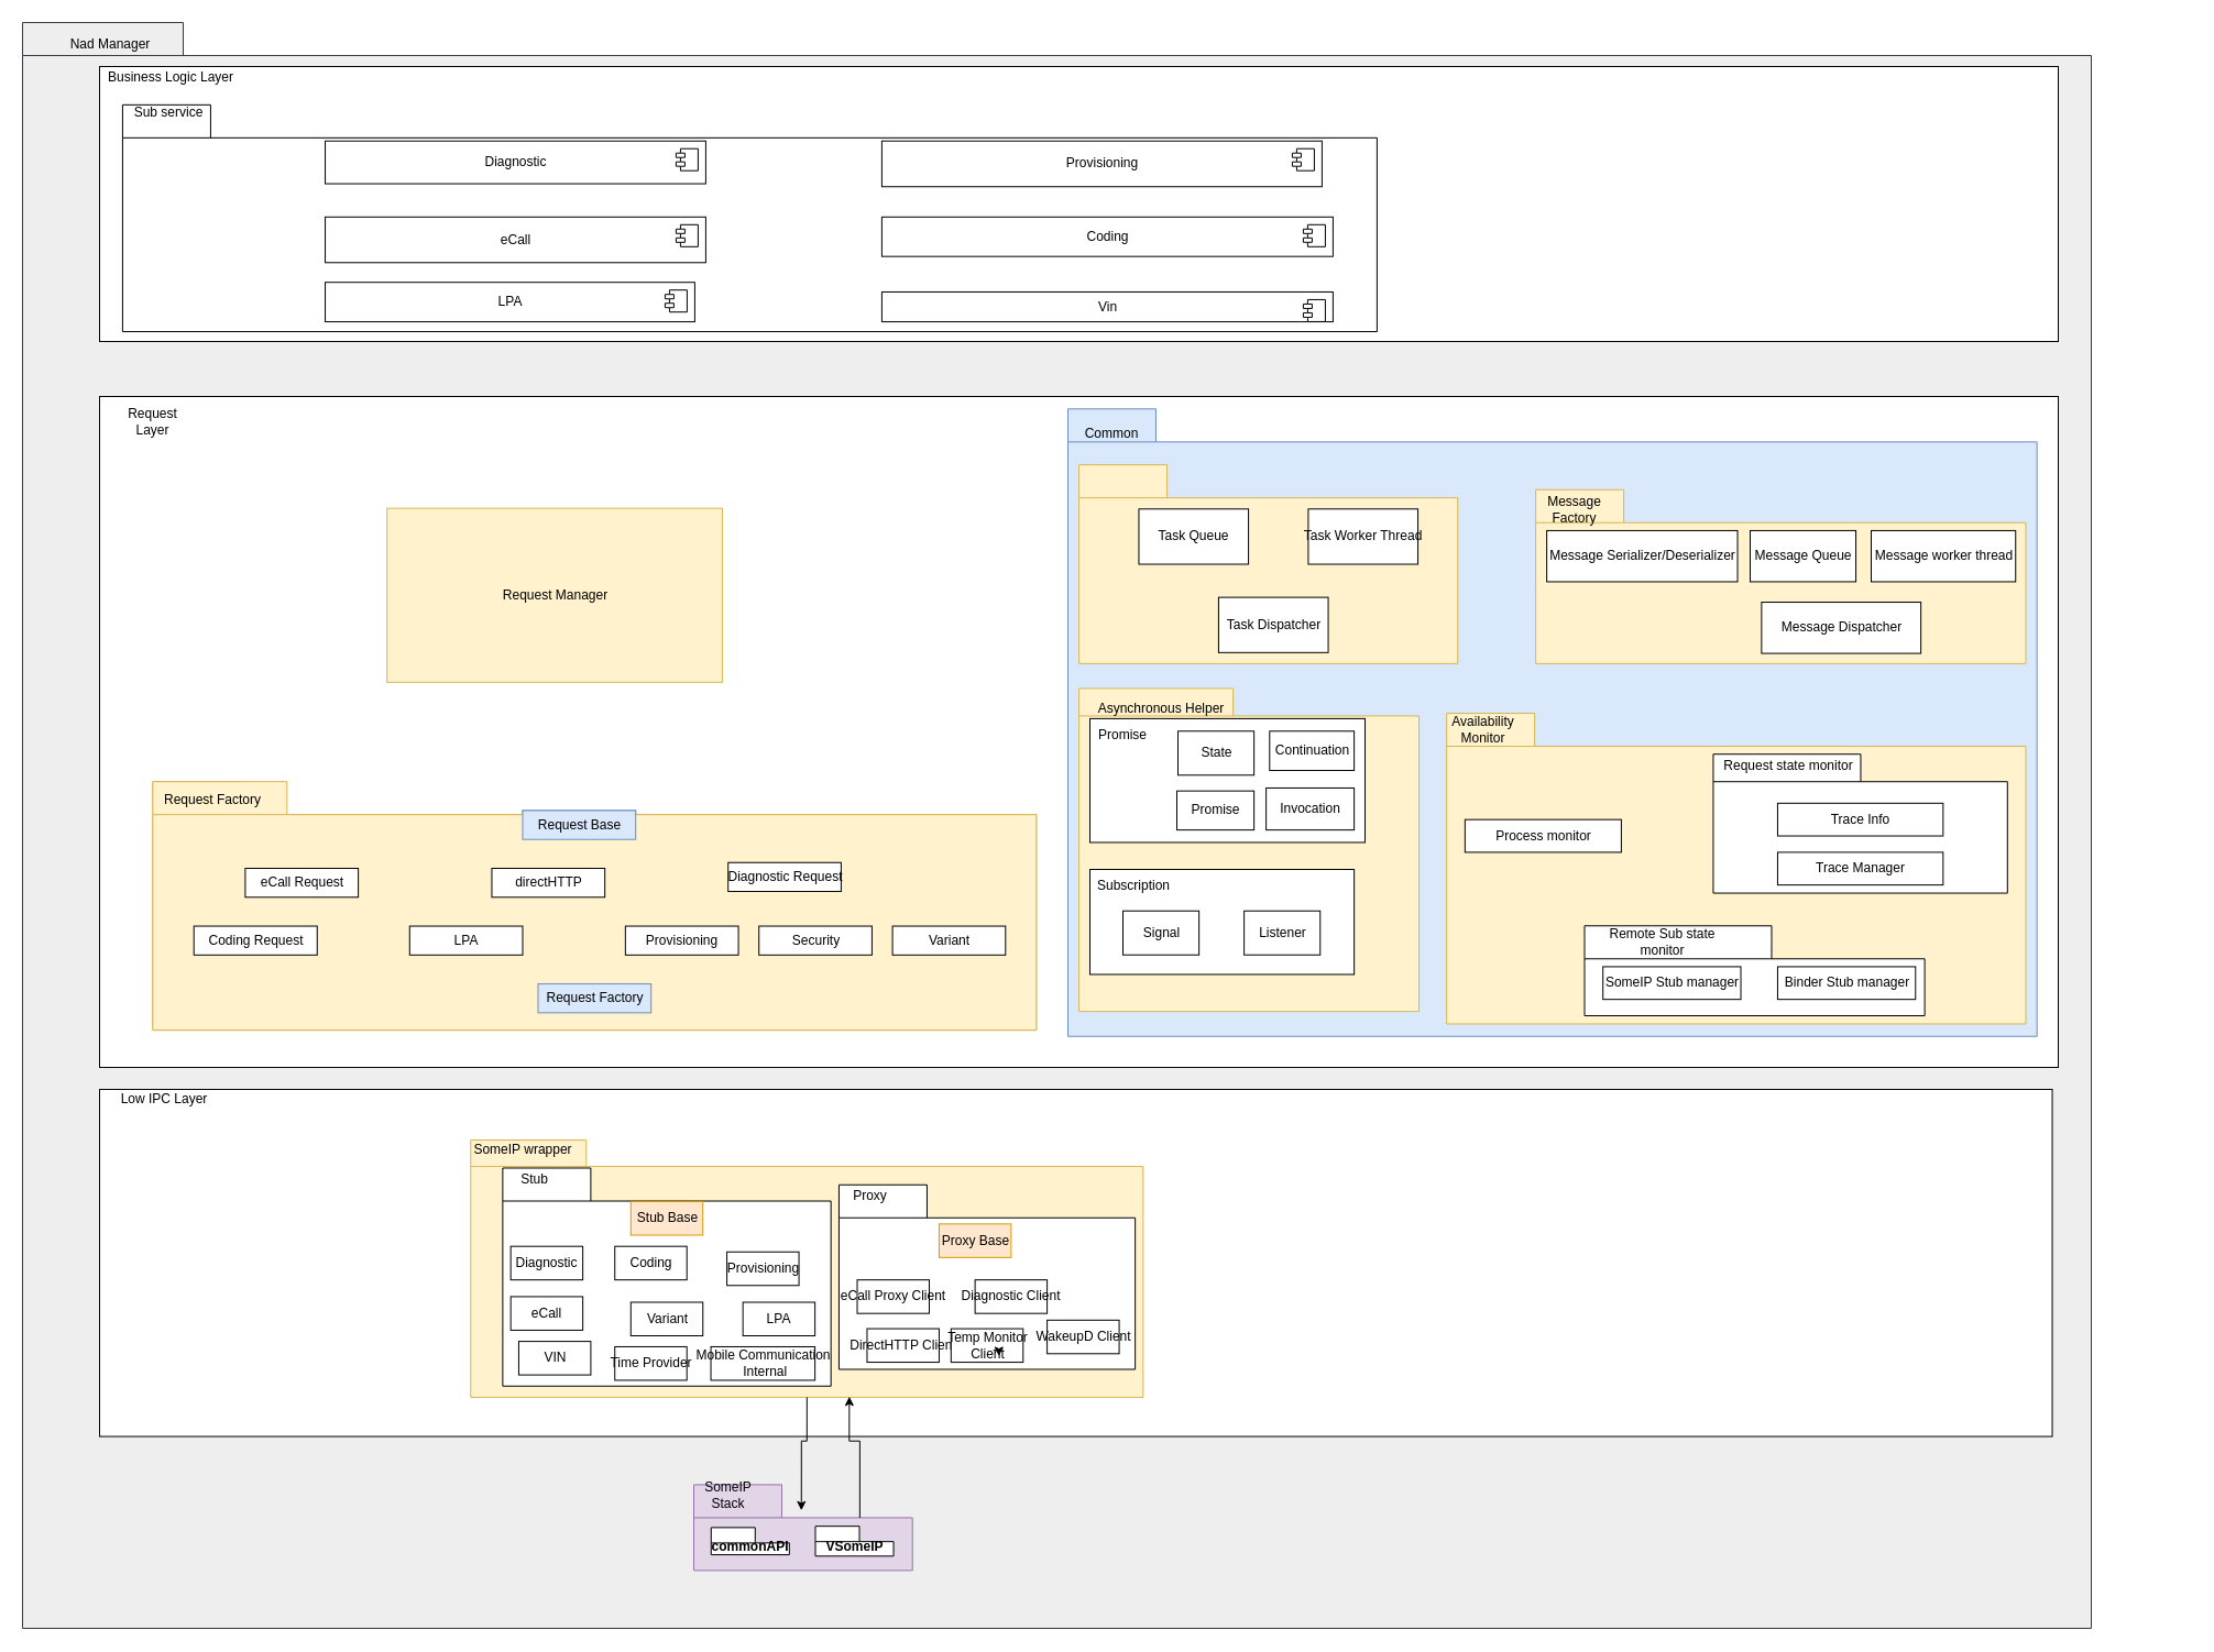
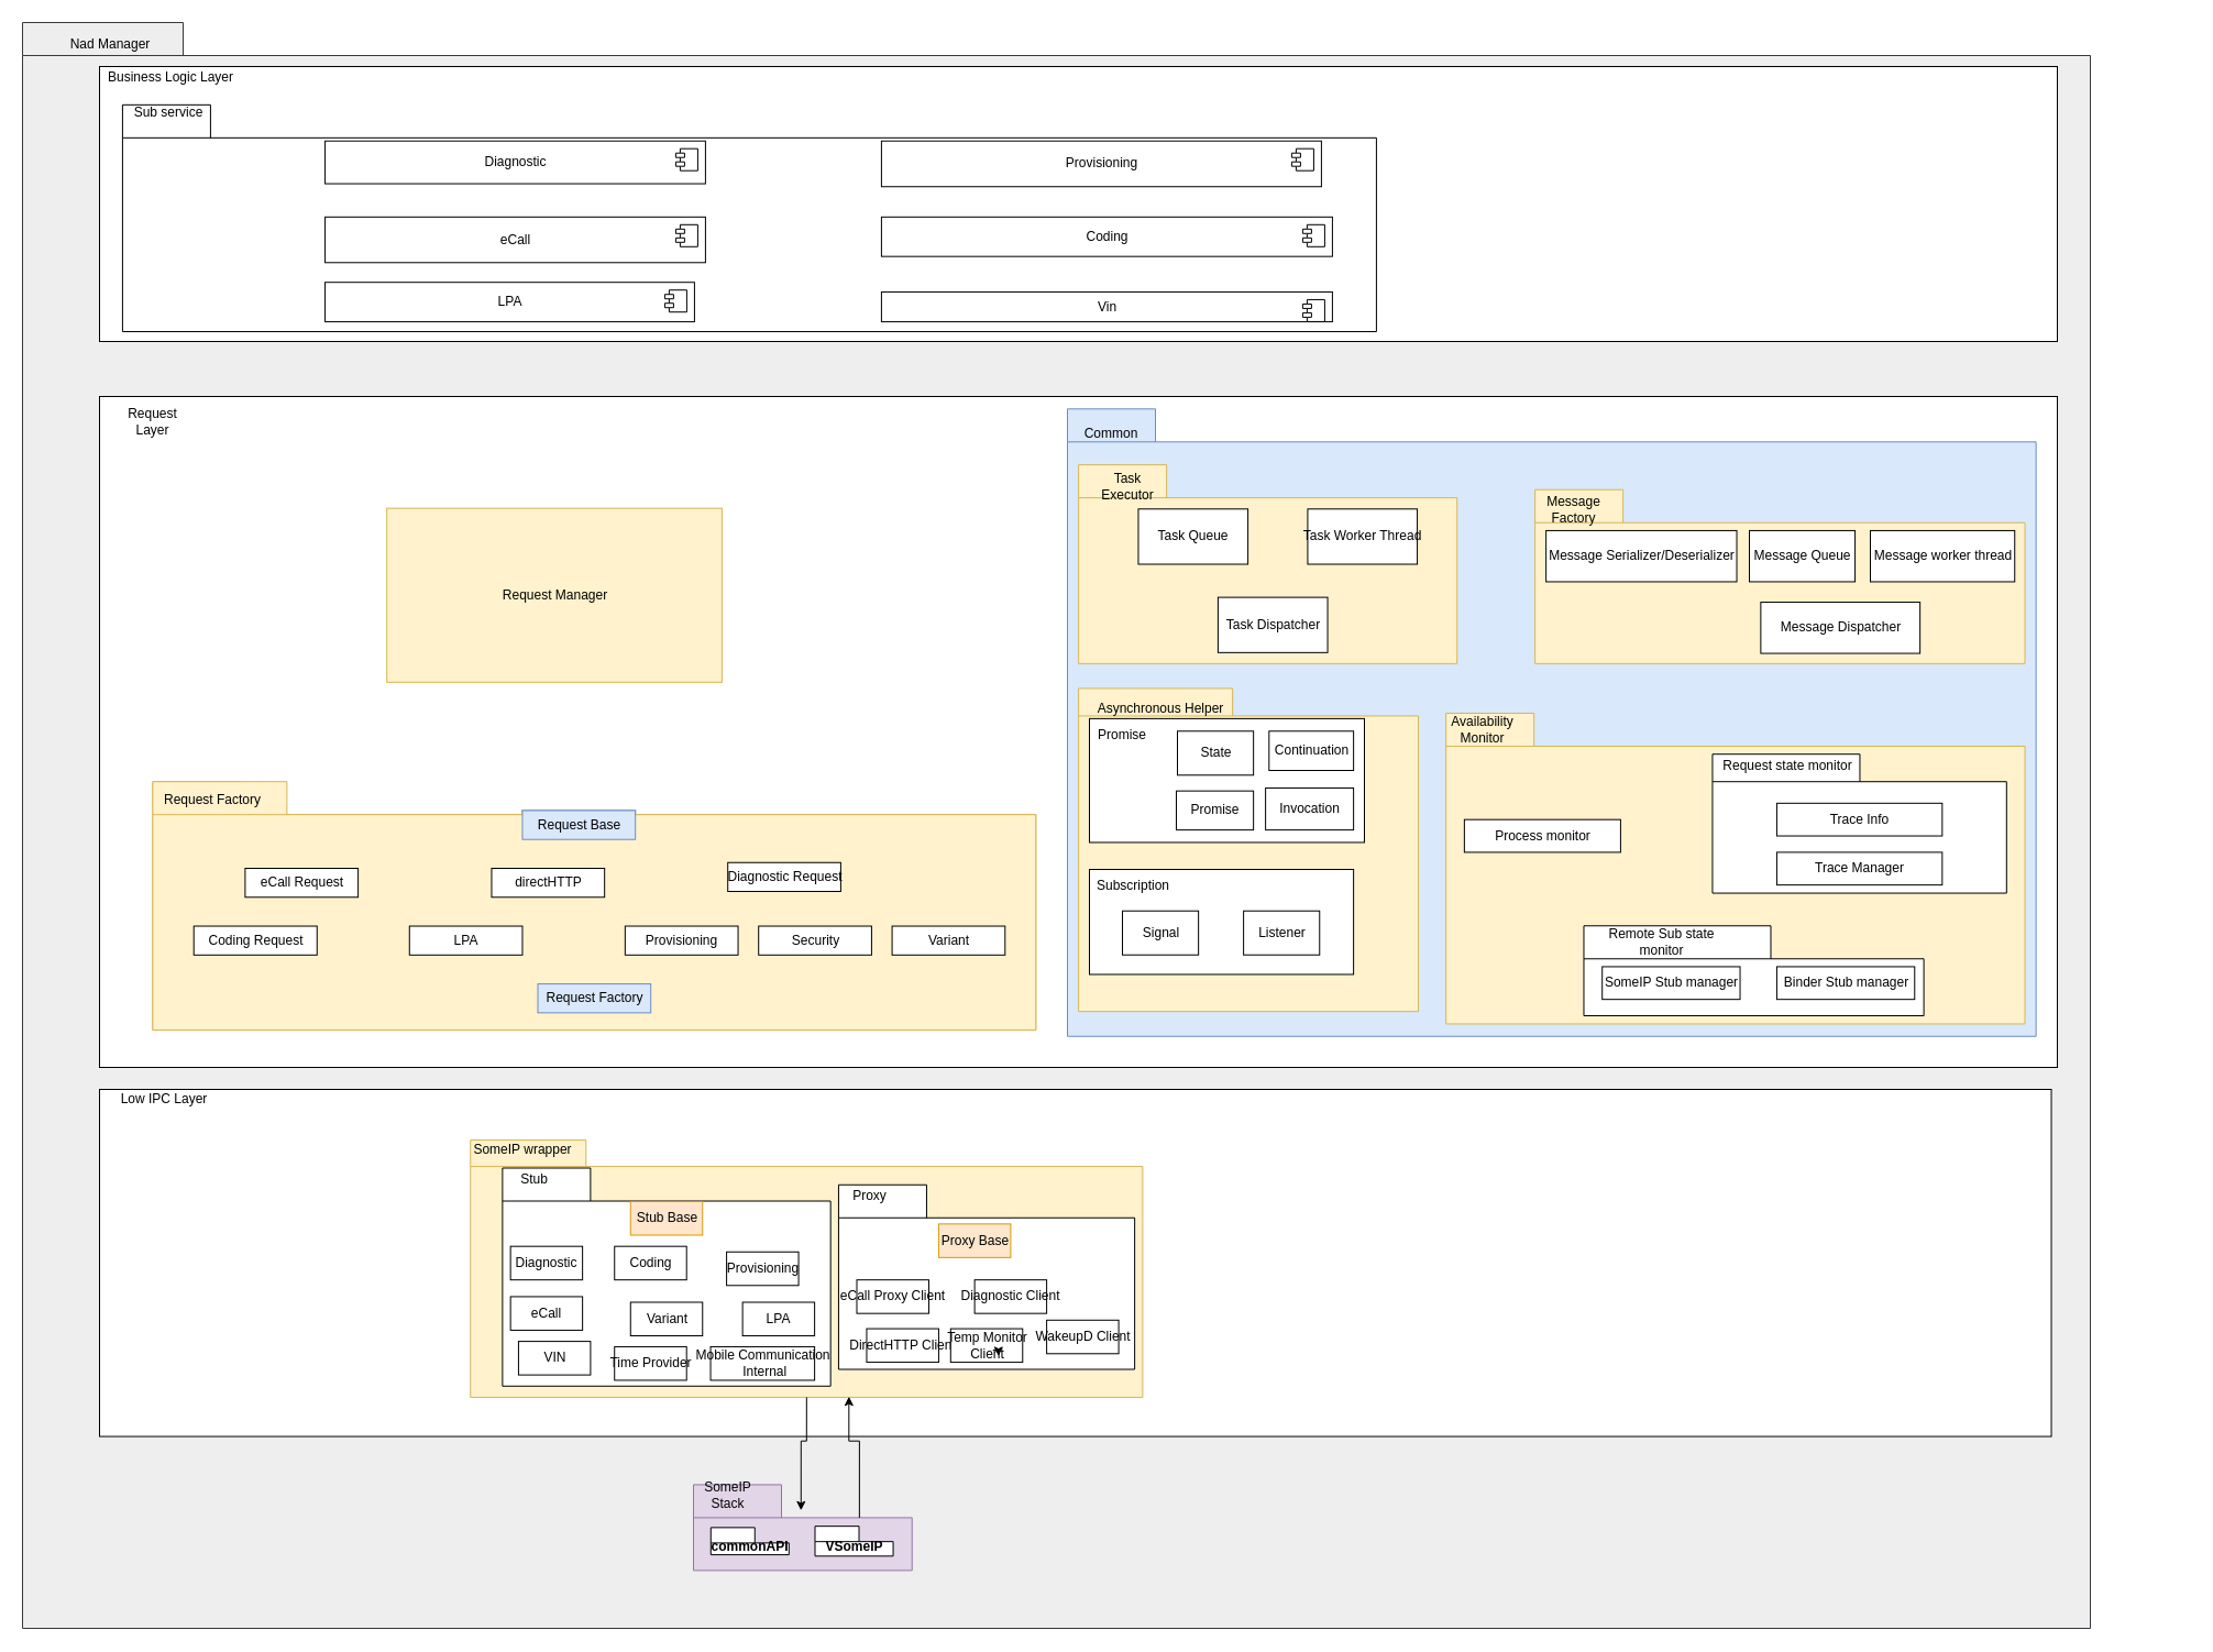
+ <mxCell id="72" value="Task Executor" style="text;html=1;strokeColor=none;fillColor=none;align=center;verticalAlign=middle;whiteSpace=wrap;rounded=0;" parent="70" vertex="1"><mxGeometry x="27.171" y="10.041" width="36.228" height="20.082" as="geometry" /></mxCell>
